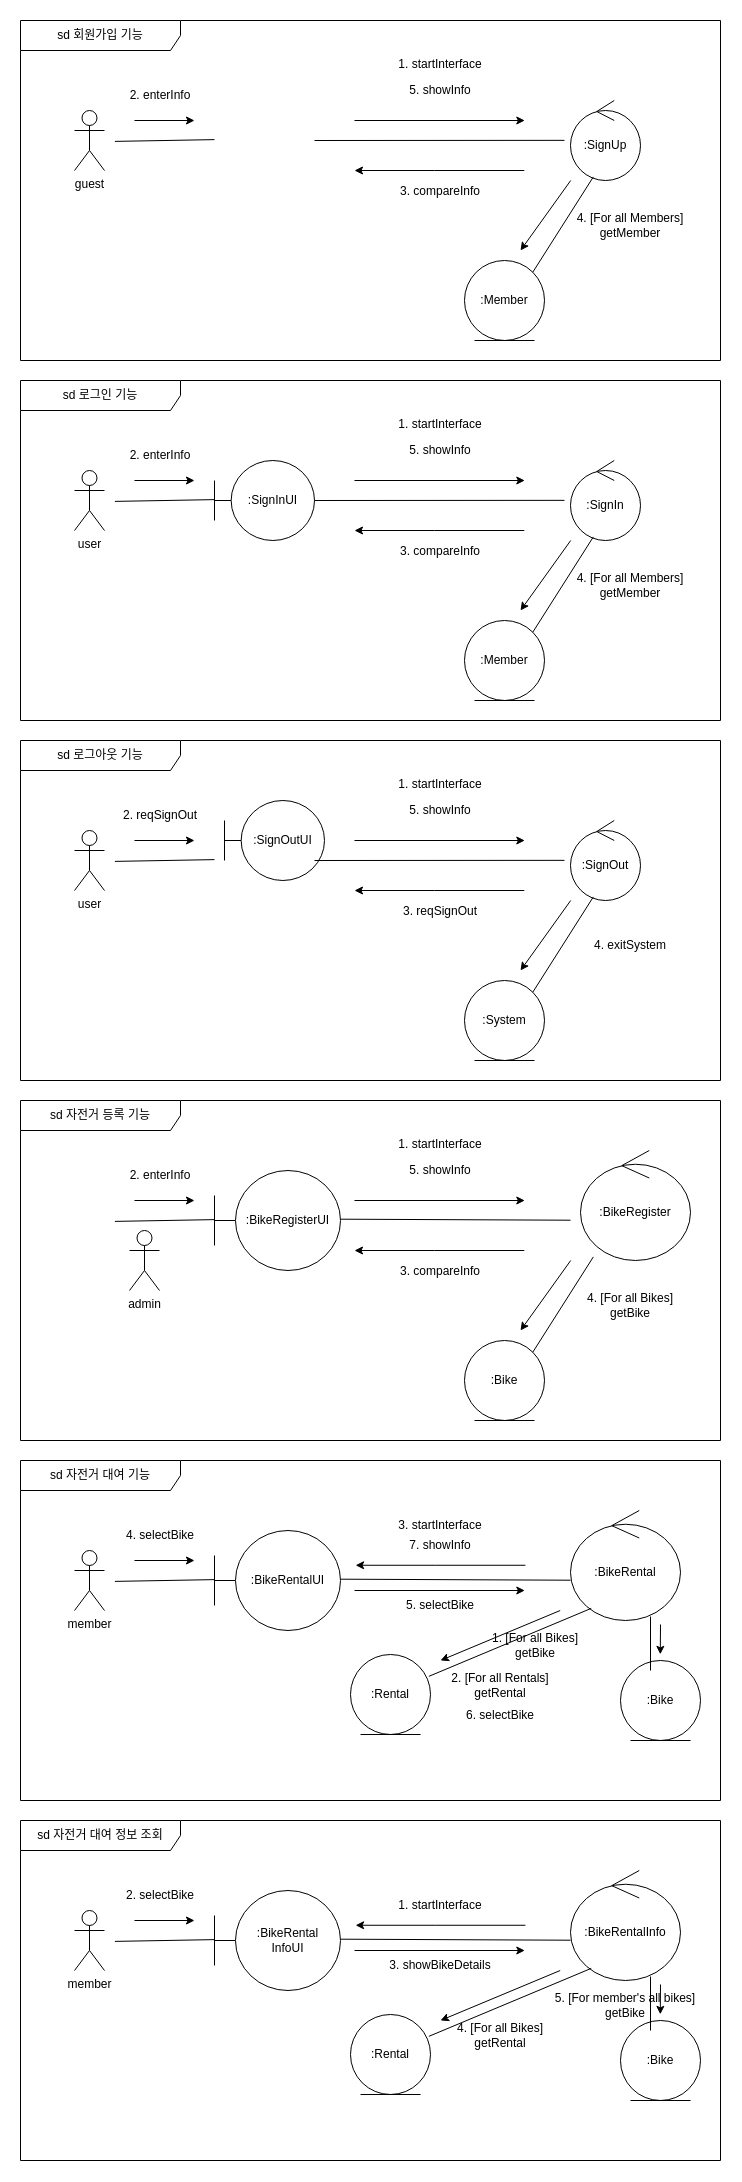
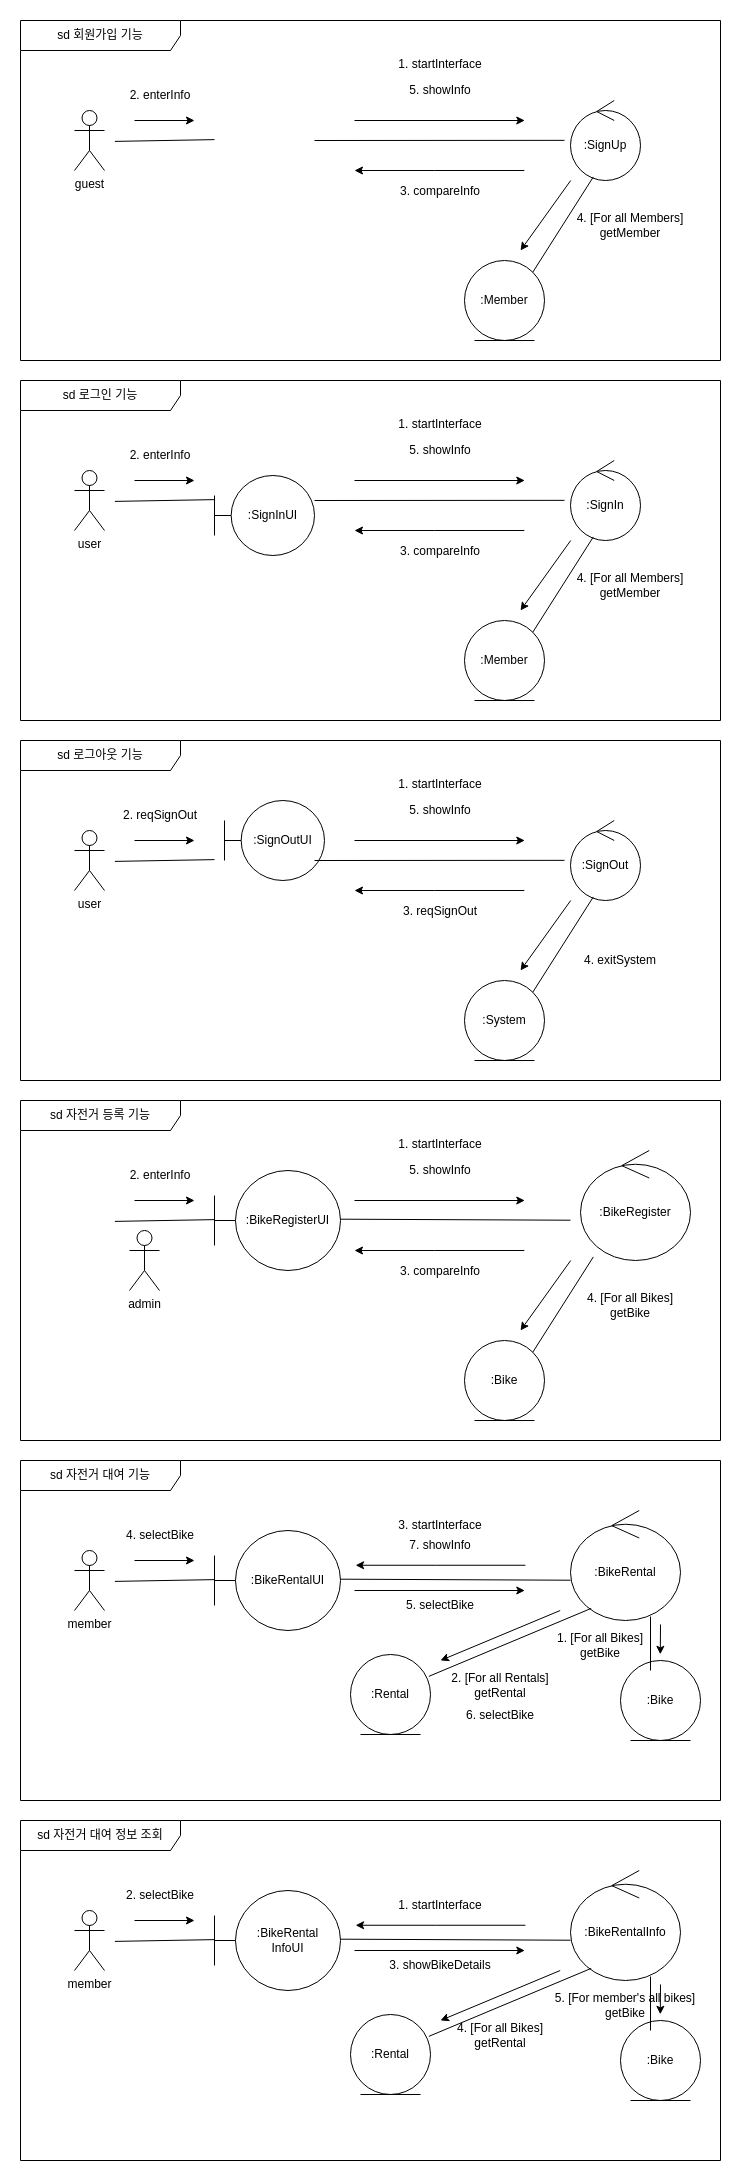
- <mxCell id="20" value=":SignInUI" style="shape=umlBoundary;whiteSpace=wrap;html=1;" vertex="1" parent="18"><mxGeometry x="194" y="80" width="100" height="80" as="geometry" /></mxCell>
+ <mxCell id="20" value=":SignInUI" style="shape=umlBoundary;whiteSpace=wrap;html=1;" vertex="1" parent="18"><mxGeometry x="194" y="95" width="100" height="80" as="geometry" /></mxCell>
- <mxCell id="51" value="4. exitSystem" style="text;html=1;align=center;verticalAlign=middle;whiteSpace=wrap;rounded=0;" vertex="1" parent="35"><mxGeometry x="550" y="190" width="120" height="30" as="geometry" /></mxCell>
+ <mxCell id="51" value="4. exitSystem" style="text;html=1;align=center;verticalAlign=middle;whiteSpace=wrap;rounded=0;" vertex="1" parent="35"><mxGeometry x="540" y="205" width="120" height="30" as="geometry" /></mxCell>
- <mxCell id="88" value="1. [For all Bikes] getBike" style="text;html=1;align=center;verticalAlign=middle;whiteSpace=wrap;rounded=0;" vertex="1" parent="69"><mxGeometry x="455" y="170" width="120" height="30" as="geometry" /></mxCell>
+ <mxCell id="88" value="1. [For all Bikes] getBike" style="text;html=1;align=center;verticalAlign=middle;whiteSpace=wrap;rounded=0;" vertex="1" parent="69"><mxGeometry x="520" y="170" width="120" height="30" as="geometry" /></mxCell>
